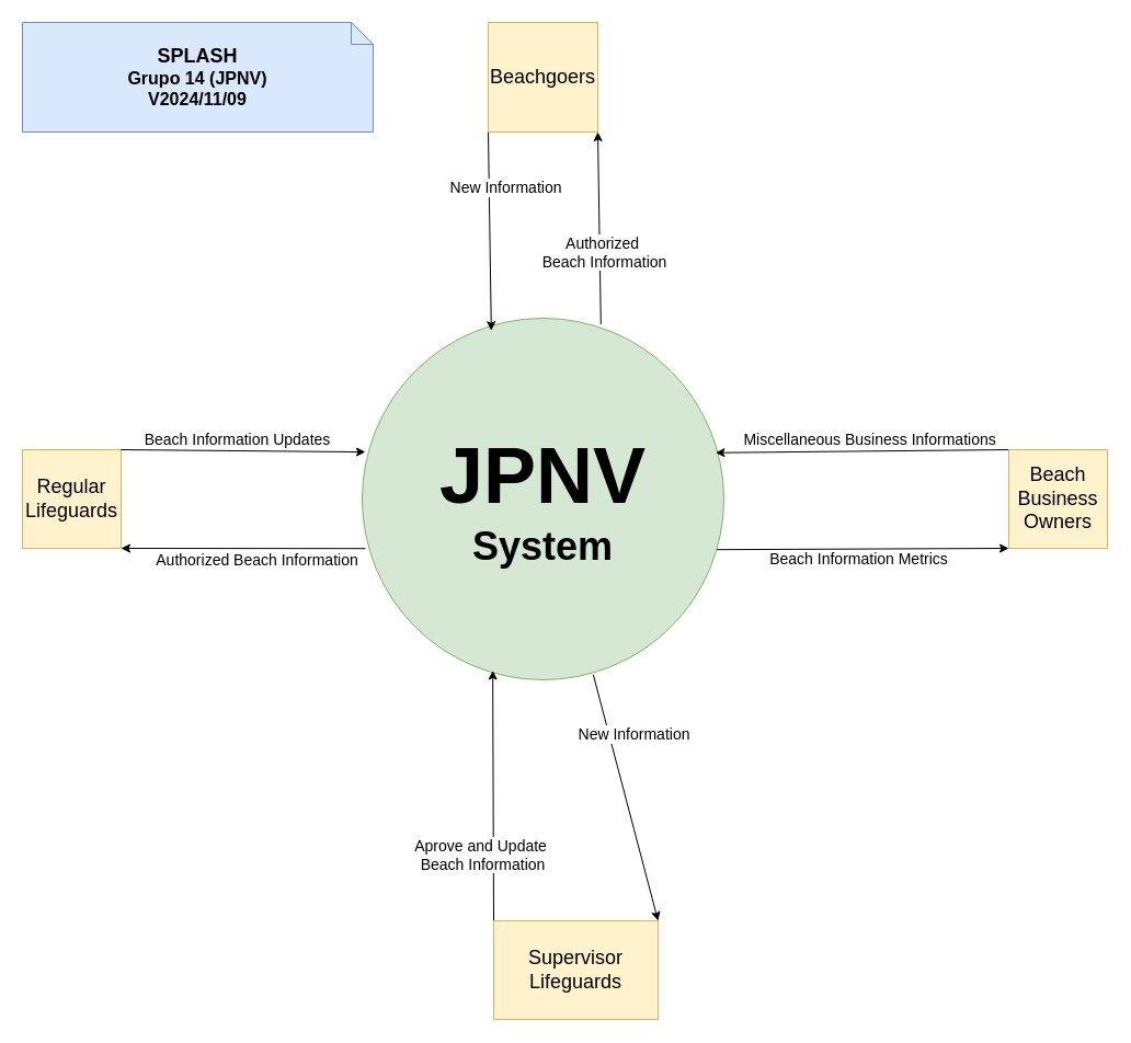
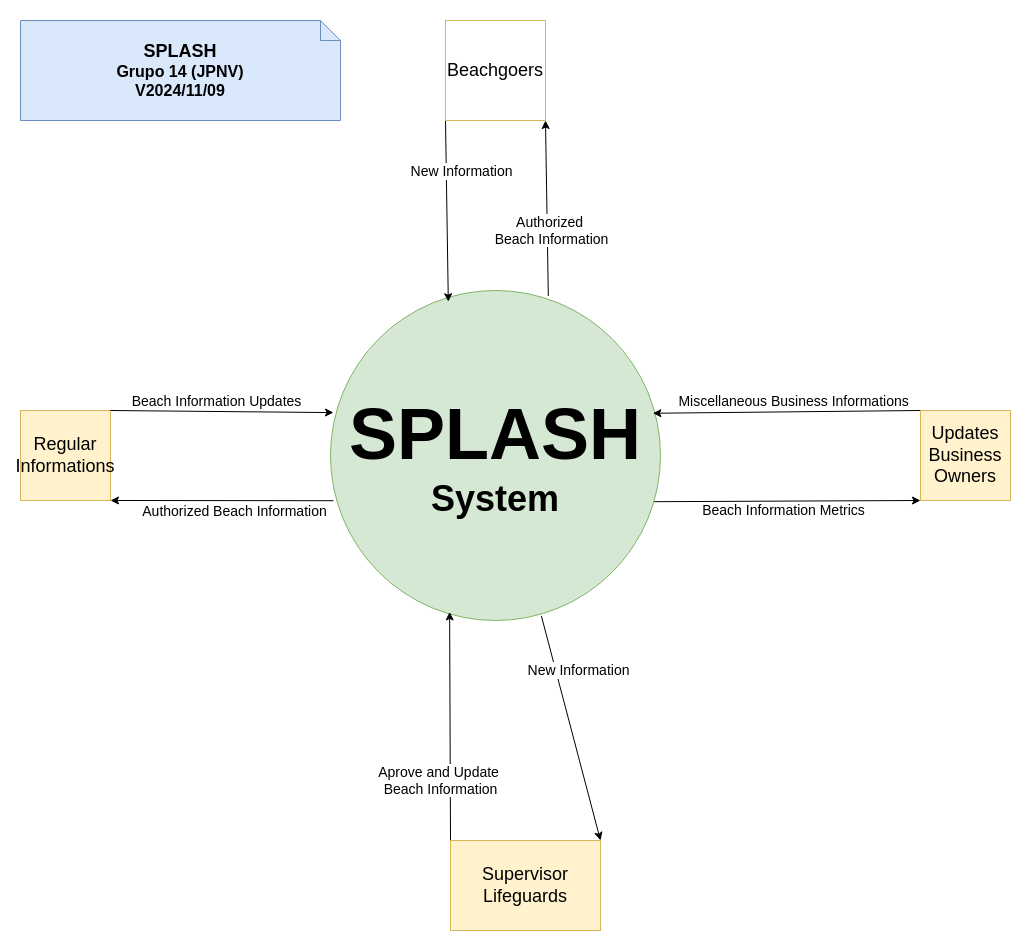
- <mxCell id="13" value="&lt;font style=&quot;font-size: 18px;&quot;&gt;Beachgoers&lt;/font&gt;" style="whiteSpace=wrap;html=1;aspect=fixed;fillColor=#fff2cc;strokeColor=#d6b656;" vertex="1" parent="1"><mxGeometry x="445" y="20" width="100" height="100" as="geometry" /></mxCell>
+ <mxCell id="13" value="&lt;font style=&quot;font-size: 18px;&quot;&gt;Beachgoers&lt;/font&gt;" style="whiteSpace=wrap;html=1;aspect=fixed;fillColor=#ffffff;strokeColor=#d6b656;" vertex="1" parent="1"><mxGeometry x="445" y="20" width="100" height="100" as="geometry" /></mxCell>
- <mxCell id="14" value="&lt;font style=&quot;font-size: 18px;&quot;&gt;Regular Lifeguards&lt;/font&gt;" style="whiteSpace=wrap;html=1;aspect=fixed;fillColor=#fff2cc;strokeColor=#d6b656;" vertex="1" parent="1"><mxGeometry x="20" y="410" width="90" height="90" as="geometry" /></mxCell>
+ <mxCell id="14" value="&lt;font style=&quot;font-size: 18px;&quot;&gt;Regular Informations&lt;/font&gt;" style="whiteSpace=wrap;html=1;aspect=fixed;fillColor=#fff2cc;strokeColor=#d6b656;" vertex="1" parent="1"><mxGeometry x="20" y="410" width="90" height="90" as="geometry" /></mxCell>
- <mxCell id="10" value="&lt;b&gt;&lt;font style=&quot;font-size: 72px;&quot;&gt;JPNV&lt;/font&gt;&lt;/b&gt;&lt;div&gt;&lt;b&gt;&lt;font style=&quot;font-size: 36px;&quot;&gt;System&lt;/font&gt;&lt;/b&gt;&lt;/div&gt;" style="ellipse;whiteSpace=wrap;html=1;fillColor=#d5e8d4;strokeColor=#82b366;" vertex="1" parent="1"><mxGeometry x="330" y="290" width="330" height="330" as="geometry" /></mxCell>
+ <mxCell id="10" value="&lt;b&gt;&lt;font style=&quot;font-size: 72px;&quot;&gt;SPLASH&lt;/font&gt;&lt;/b&gt;&lt;div&gt;&lt;b&gt;&lt;font style=&quot;font-size: 36px;&quot;&gt;System&lt;/font&gt;&lt;/b&gt;&lt;/div&gt;" style="ellipse;whiteSpace=wrap;html=1;fillColor=#d5e8d4;strokeColor=#82b366;" vertex="1" parent="1"><mxGeometry x="330" y="290" width="330" height="330" as="geometry" /></mxCell>
- <mxCell id="22" value="&lt;font style=&quot;font-size: 18px;&quot;&gt;Beach Business Owners&lt;/font&gt;" style="whiteSpace=wrap;html=1;aspect=fixed;fillColor=#fff2cc;strokeColor=#d6b656;" vertex="1" parent="1"><mxGeometry x="920" y="410" width="90" height="90" as="geometry" /></mxCell>
+ <mxCell id="22" value="&lt;font style=&quot;font-size: 18px;&quot;&gt;Updates Business Owners&lt;/font&gt;" style="whiteSpace=wrap;html=1;aspect=fixed;fillColor=#fff2cc;strokeColor=#d6b656;" vertex="1" parent="1"><mxGeometry x="920" y="410" width="90" height="90" as="geometry" /></mxCell>
